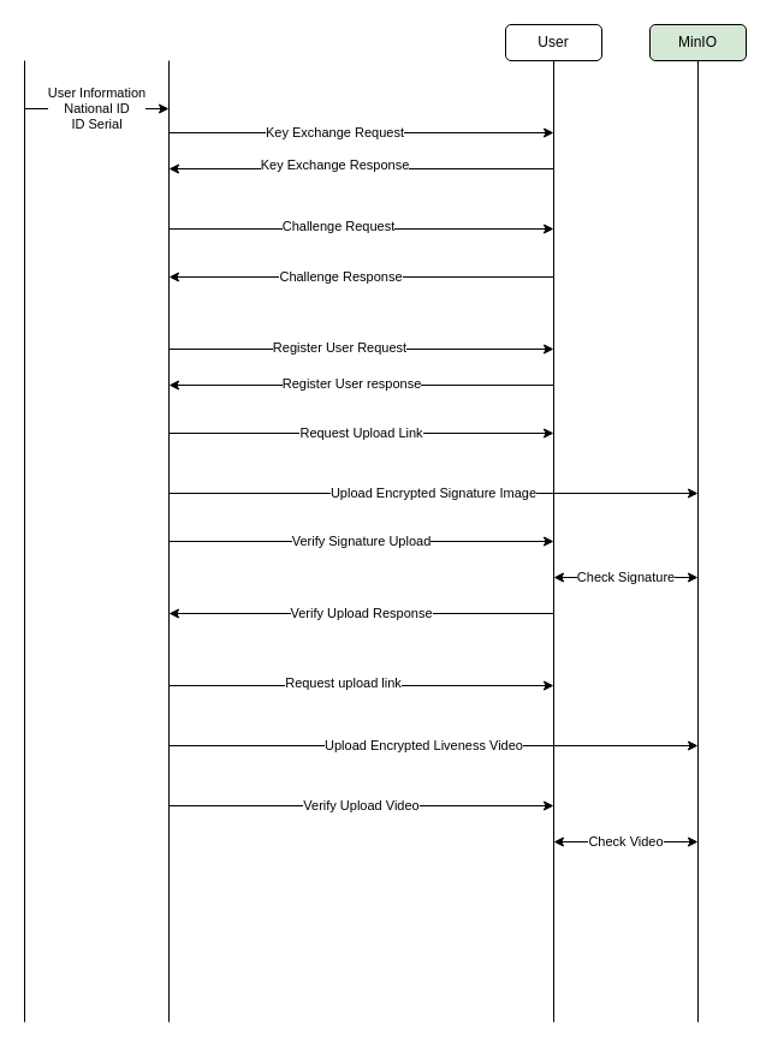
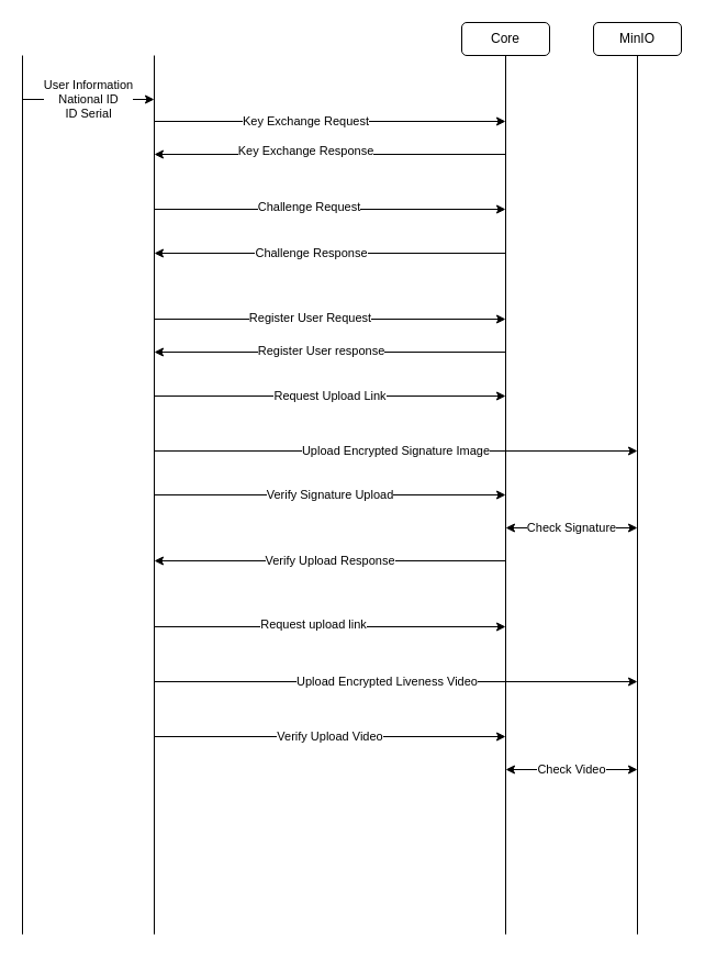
- <mxCell id="30" value="User" style="rounded=1;whiteSpace=wrap;html=1;" parent="1" vertex="1"><mxGeometry x="420" y="20" width="80" height="30" as="geometry" /></mxCell>
+ <mxCell id="30" value="Core" style="rounded=1;whiteSpace=wrap;html=1;" parent="1" vertex="1"><mxGeometry x="420" y="20" width="80" height="30" as="geometry" /></mxCell>
- <mxCell id="31" value="MinIO" style="rounded=1;whiteSpace=wrap;html=1;fillColor=#d5e8d4;" parent="1" vertex="1"><mxGeometry x="540" y="20" width="80" height="30" as="geometry" /></mxCell>
+ <mxCell id="31" value="MinIO" style="rounded=1;whiteSpace=wrap;html=1;" parent="1" vertex="1"><mxGeometry x="540" y="20" width="80" height="30" as="geometry" /></mxCell>
